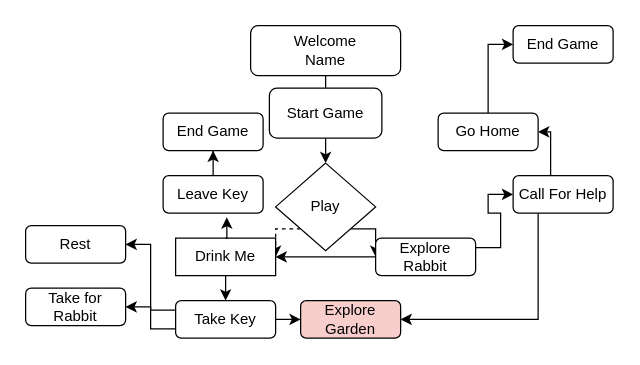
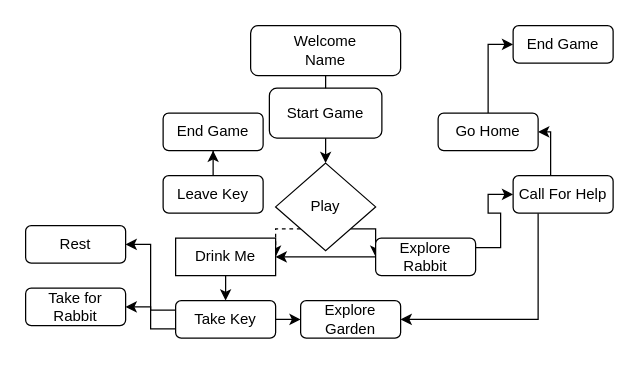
- <mxCell id="17" style="edgeStyle=orthogonalEdgeStyle;rounded=0;orthogonalLoop=1;jettySize=auto;html=1;exitX=0.5;exitY=0;exitDx=0;exitDy=0;entryX=0.637;entryY=1.113;entryDx=0;entryDy=0;entryPerimeter=0;" edge="1" parent="1" source="14" target="16"><mxGeometry relative="1" as="geometry" /></mxCell>
- <mxCell id="30" value="Explore Garden" style="rounded=1;whiteSpace=wrap;html=1;fillColor=#f8cecc;" vertex="1" parent="1"><mxGeometry x="240" y="240" width="80" height="30" as="geometry" /></mxCell>
+ <mxCell id="30" value="Explore Garden" style="rounded=1;whiteSpace=wrap;html=1;" vertex="1" parent="1"><mxGeometry x="240" y="240" width="80" height="30" as="geometry" /></mxCell>
